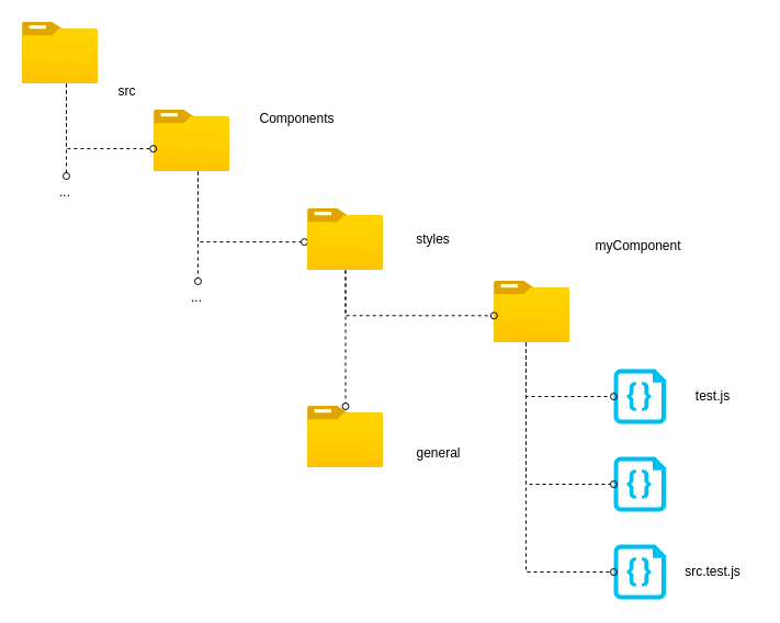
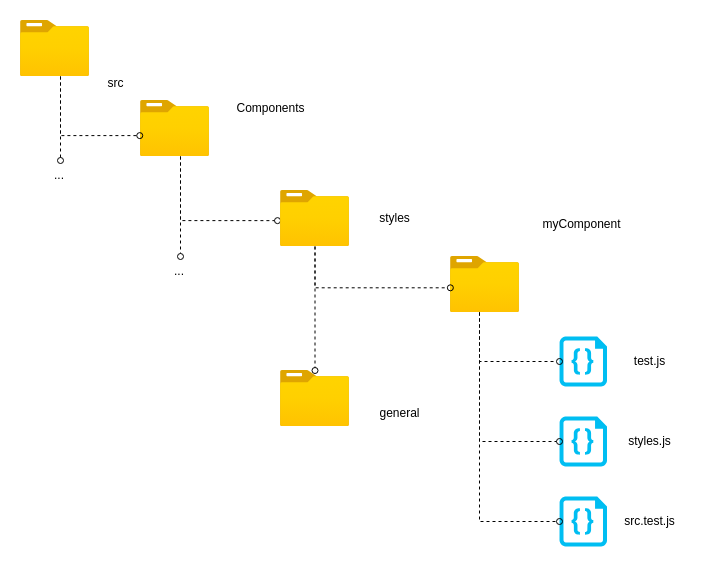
+ <mxCell id="6" value="styles.js" style="text;html=1;align=center;verticalAlign=middle;resizable=0;points=[];autosize=1;strokeColor=none;fillColor=none;" vertex="1" parent="5"><mxGeometry x="60" y="15" width="60" height="20" as="geometry" /></mxCell>
